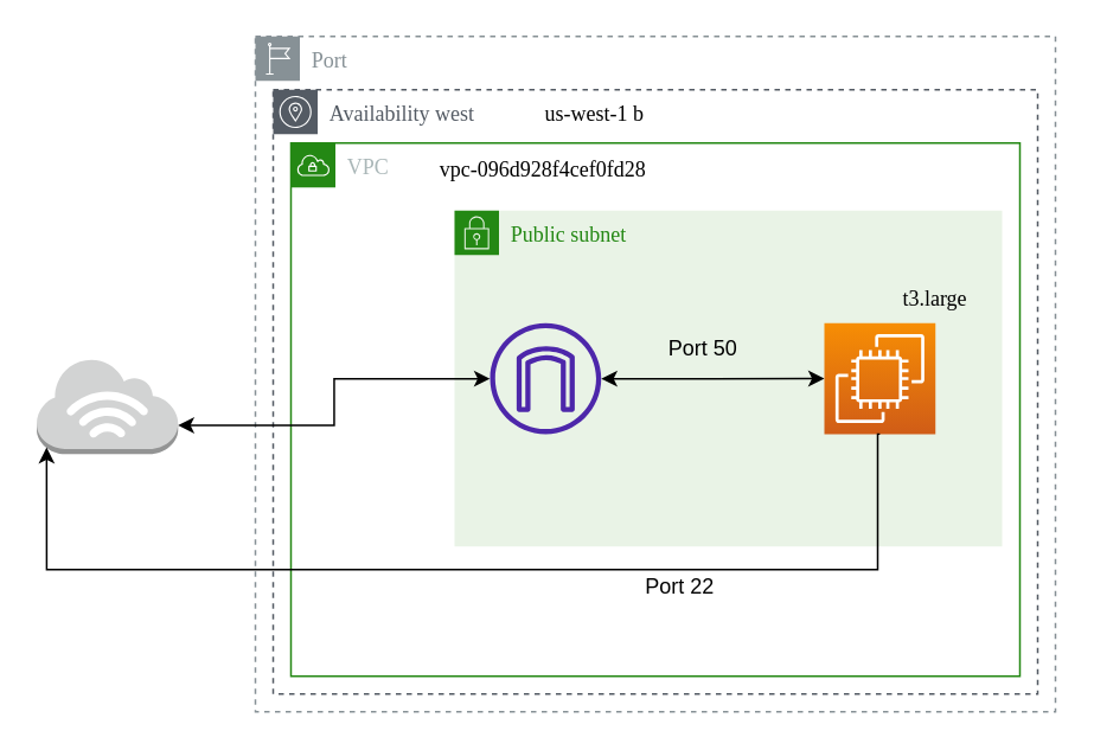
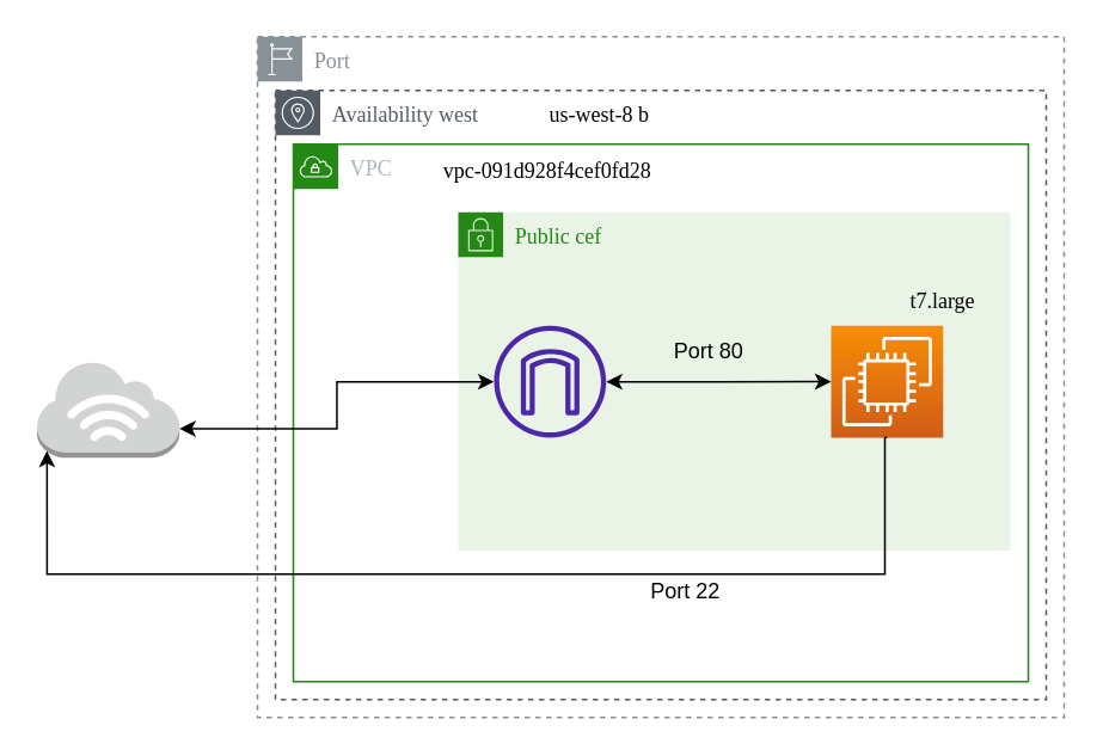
- <mxCell id="4" value="&lt;font style=&quot;font-size: 12px;&quot;&gt;us-west-1 b&lt;br&gt;&lt;/font&gt;" style="text;html=1;strokeColor=none;fillColor=none;align=center;verticalAlign=middle;whiteSpace=wrap;rounded=0;fontSize=20;fontFamily=Verdana;" vertex="1" parent="1"><mxGeometry x="295" y="50" width="78" height="20" as="geometry" /></mxCell>
+ <mxCell id="4" value="&lt;font style=&quot;font-size: 12px;&quot;&gt;us-west-8 b&lt;br&gt;&lt;/font&gt;" style="text;html=1;strokeColor=none;fillColor=none;align=center;verticalAlign=middle;whiteSpace=wrap;rounded=0;fontSize=20;fontFamily=Verdana;" vertex="1" parent="1"><mxGeometry x="295" y="50" width="78" height="20" as="geometry" /></mxCell>
- <mxCell id="6" value="&lt;font style=&quot;font-size: 12px;&quot; face=&quot;Verdana&quot;&gt;vpc-096d928f4cef0fd28&lt;/font&gt;" style="text;html=1;strokeColor=none;fillColor=none;align=center;verticalAlign=middle;whiteSpace=wrap;rounded=0;fontSize=20;fontFamily=Architects Daughter;" vertex="1" parent="5"><mxGeometry x="52" width="180" height="22" as="geometry" /></mxCell>
+ <mxCell id="6" value="&lt;font style=&quot;font-size: 12px;&quot; face=&quot;Verdana&quot;&gt;vpc-091d928f4cef0fd28&lt;/font&gt;" style="text;html=1;strokeColor=none;fillColor=none;align=center;verticalAlign=middle;whiteSpace=wrap;rounded=0;fontSize=20;fontFamily=Architects Daughter;" vertex="1" parent="5"><mxGeometry x="52" width="180" height="22" as="geometry" /></mxCell>
- <mxCell id="7" value="Public subnet" style="points=[[0,0],[0.25,0],[0.5,0],[0.75,0],[1,0],[1,0.25],[1,0.5],[1,0.75],[1,1],[0.75,1],[0.5,1],[0.25,1],[0,1],[0,0.75],[0,0.5],[0,0.25]];outlineConnect=0;gradientColor=none;html=1;whiteSpace=wrap;fontSize=12;fontStyle=0;container=1;pointerEvents=0;collapsible=0;recursiveResize=0;shape=mxgraph.aws4.group;grIcon=mxgraph.aws4.group_security_group;grStroke=0;strokeColor=#248814;fillColor=#E9F3E6;verticalAlign=top;align=left;spacingLeft=30;fontColor=#248814;dashed=0;hachureGap=4;fontFamily=Verdana;" vertex="1" parent="5"><mxGeometry x="92" y="38" width="308" height="189" as="geometry" /></mxCell>
+ <mxCell id="7" value="Public cef" style="points=[[0,0],[0.25,0],[0.5,0],[0.75,0],[1,0],[1,0.25],[1,0.5],[1,0.75],[1,1],[0.75,1],[0.5,1],[0.25,1],[0,1],[0,0.75],[0,0.5],[0,0.25]];outlineConnect=0;gradientColor=none;html=1;whiteSpace=wrap;fontSize=12;fontStyle=0;container=1;pointerEvents=0;collapsible=0;recursiveResize=0;shape=mxgraph.aws4.group;grIcon=mxgraph.aws4.group_security_group;grStroke=0;strokeColor=#248814;fillColor=#E9F3E6;verticalAlign=top;align=left;spacingLeft=30;fontColor=#248814;dashed=0;hachureGap=4;fontFamily=Verdana;" vertex="1" parent="5"><mxGeometry x="92" y="38" width="308" height="189" as="geometry" /></mxCell>
- <mxCell id="12" value="&lt;font face=&quot;Verdana&quot;&gt;t3.large&lt;/font&gt;" style="text;html=1;strokeColor=none;fillColor=none;align=center;verticalAlign=middle;whiteSpace=wrap;rounded=0;fontSize=12;fontFamily=Architects Daughter;" vertex="1" parent="7"><mxGeometry x="208" y="42" width="125" height="15" as="geometry" /></mxCell>
+ <mxCell id="12" value="&lt;font face=&quot;Verdana&quot;&gt;t7.large&lt;/font&gt;" style="text;html=1;strokeColor=none;fillColor=none;align=center;verticalAlign=middle;whiteSpace=wrap;rounded=0;fontSize=12;fontFamily=Architects Daughter;" vertex="1" parent="7"><mxGeometry x="208" y="42" width="125" height="15" as="geometry" /></mxCell>
- <mxCell id="11" value="Port 50" style="text;html=1;strokeColor=none;fillColor=none;align=center;verticalAlign=middle;whiteSpace=wrap;rounded=0;" vertex="1" parent="7"><mxGeometry x="70.5" y="63.25" width="137.5" height="30" as="geometry" /></mxCell>
+ <mxCell id="11" value="Port 80" style="text;html=1;strokeColor=none;fillColor=none;align=center;verticalAlign=middle;whiteSpace=wrap;rounded=0;" vertex="1" parent="7"><mxGeometry x="70.5" y="63.25" width="137.5" height="30" as="geometry" /></mxCell>
